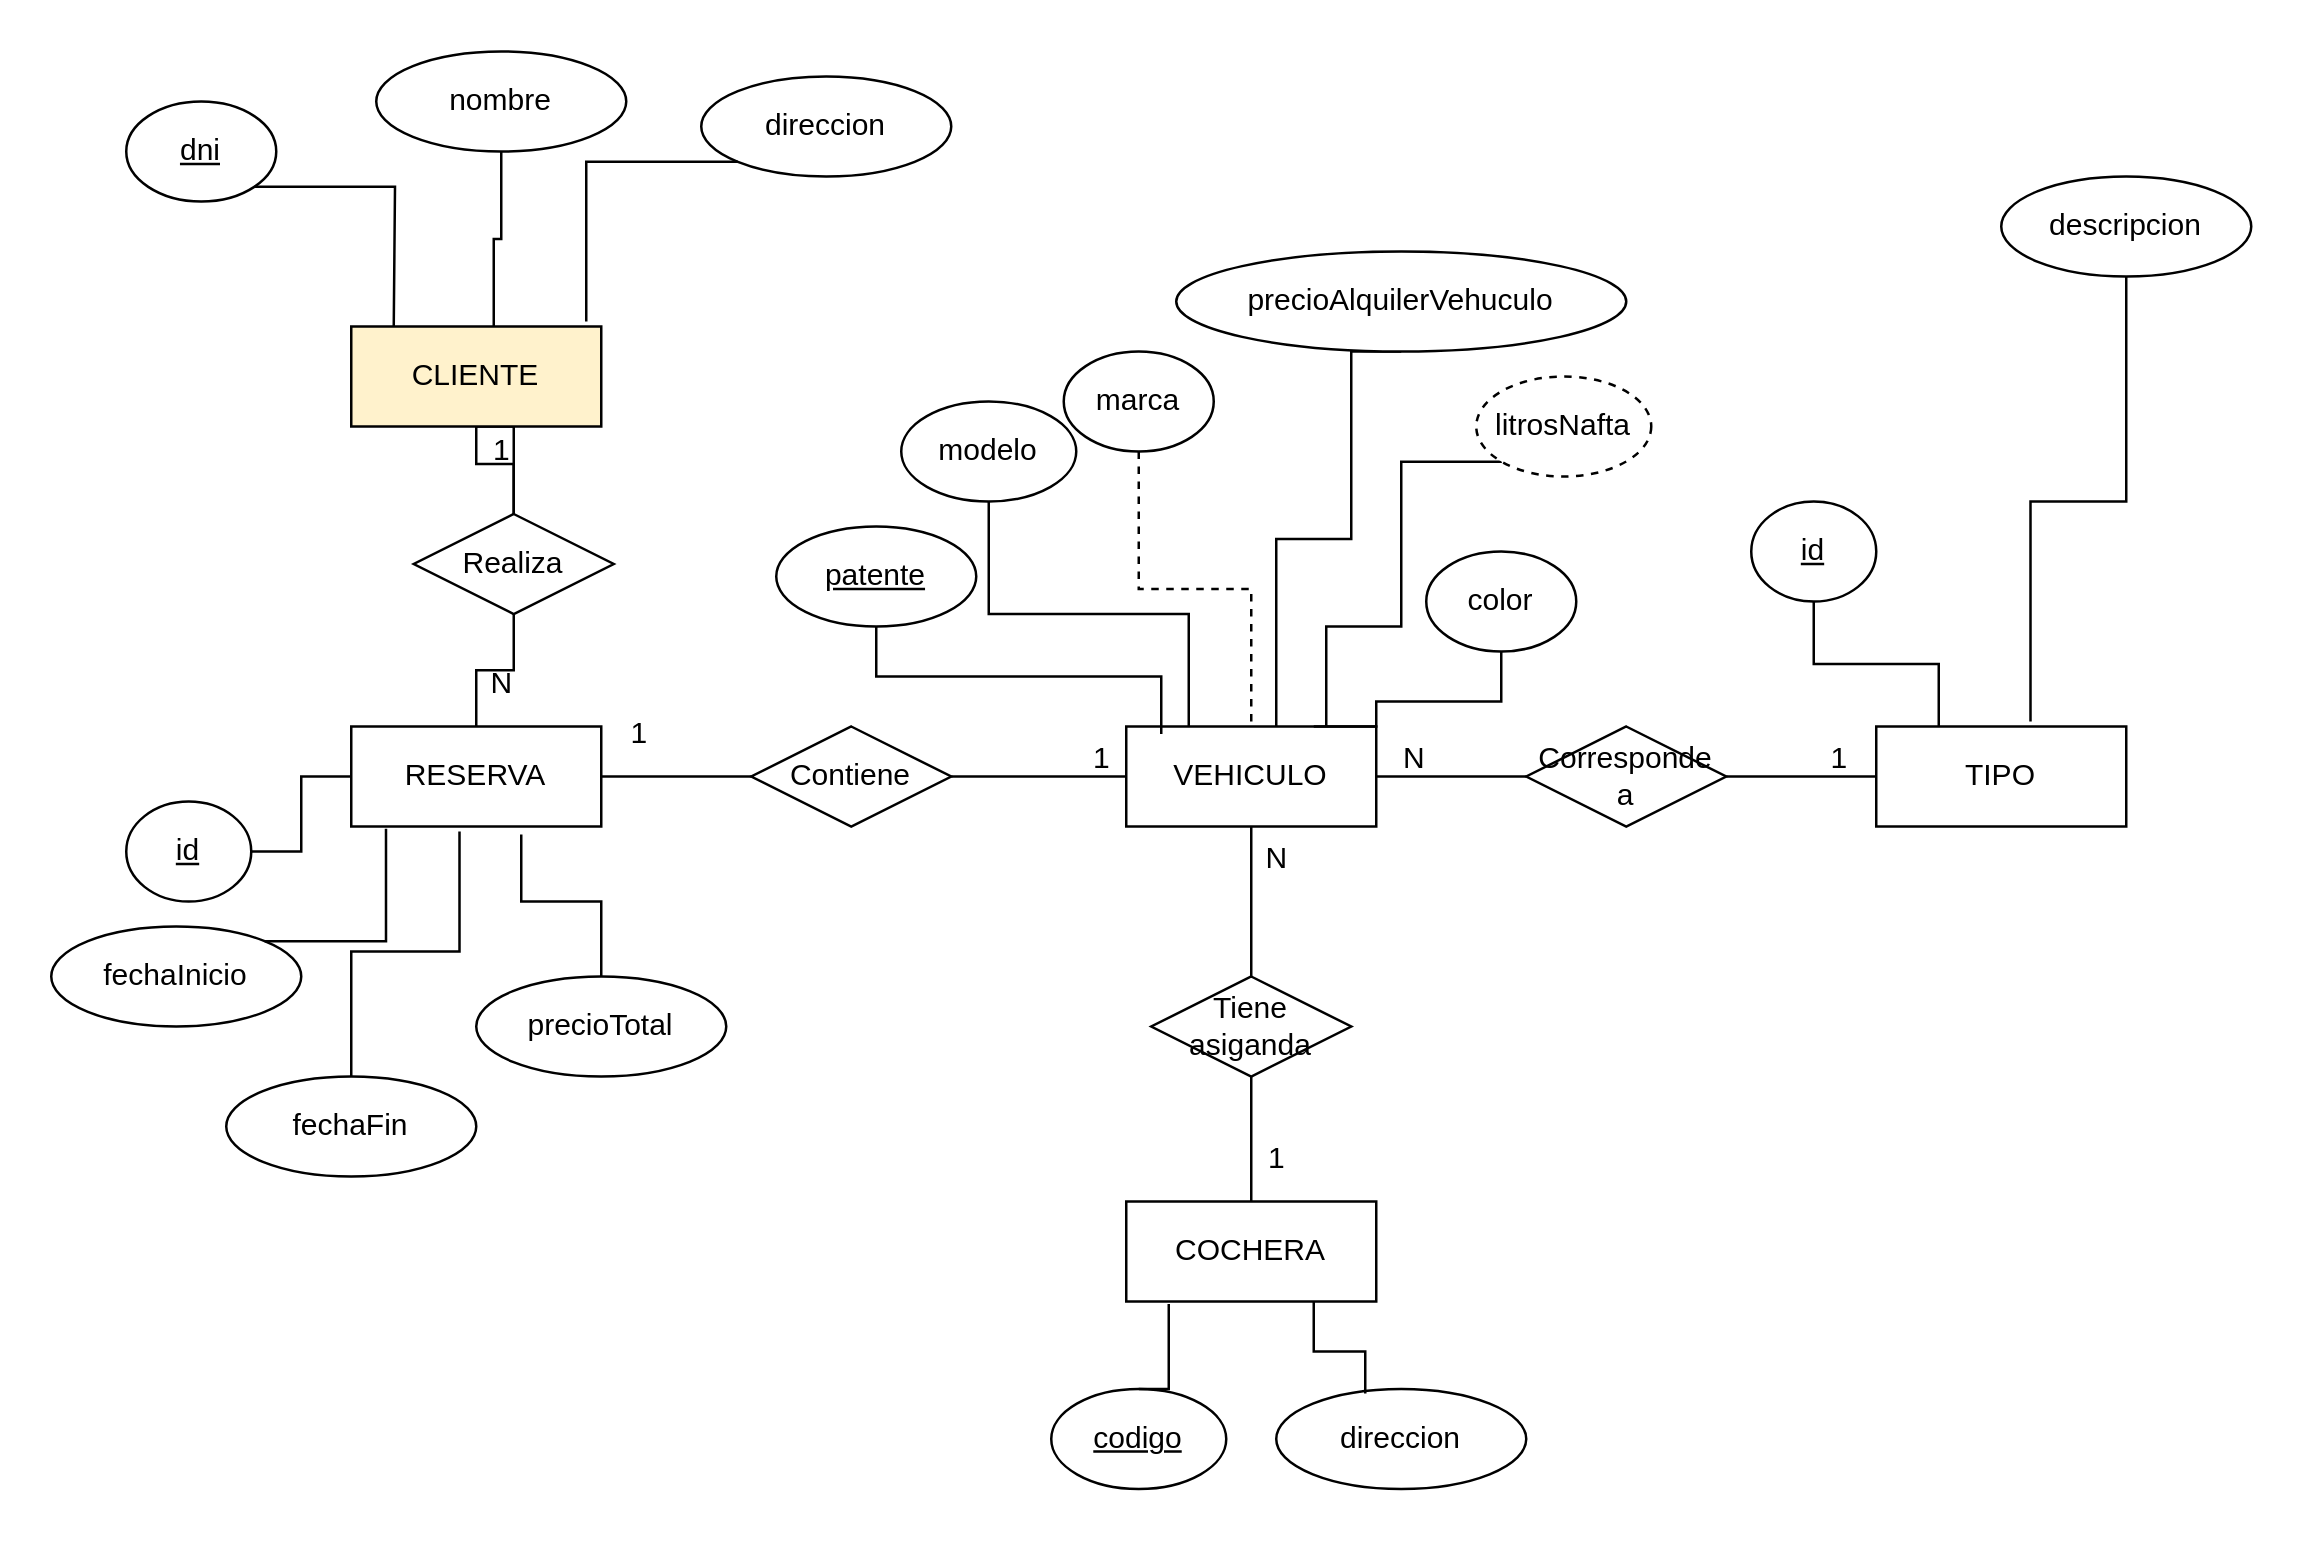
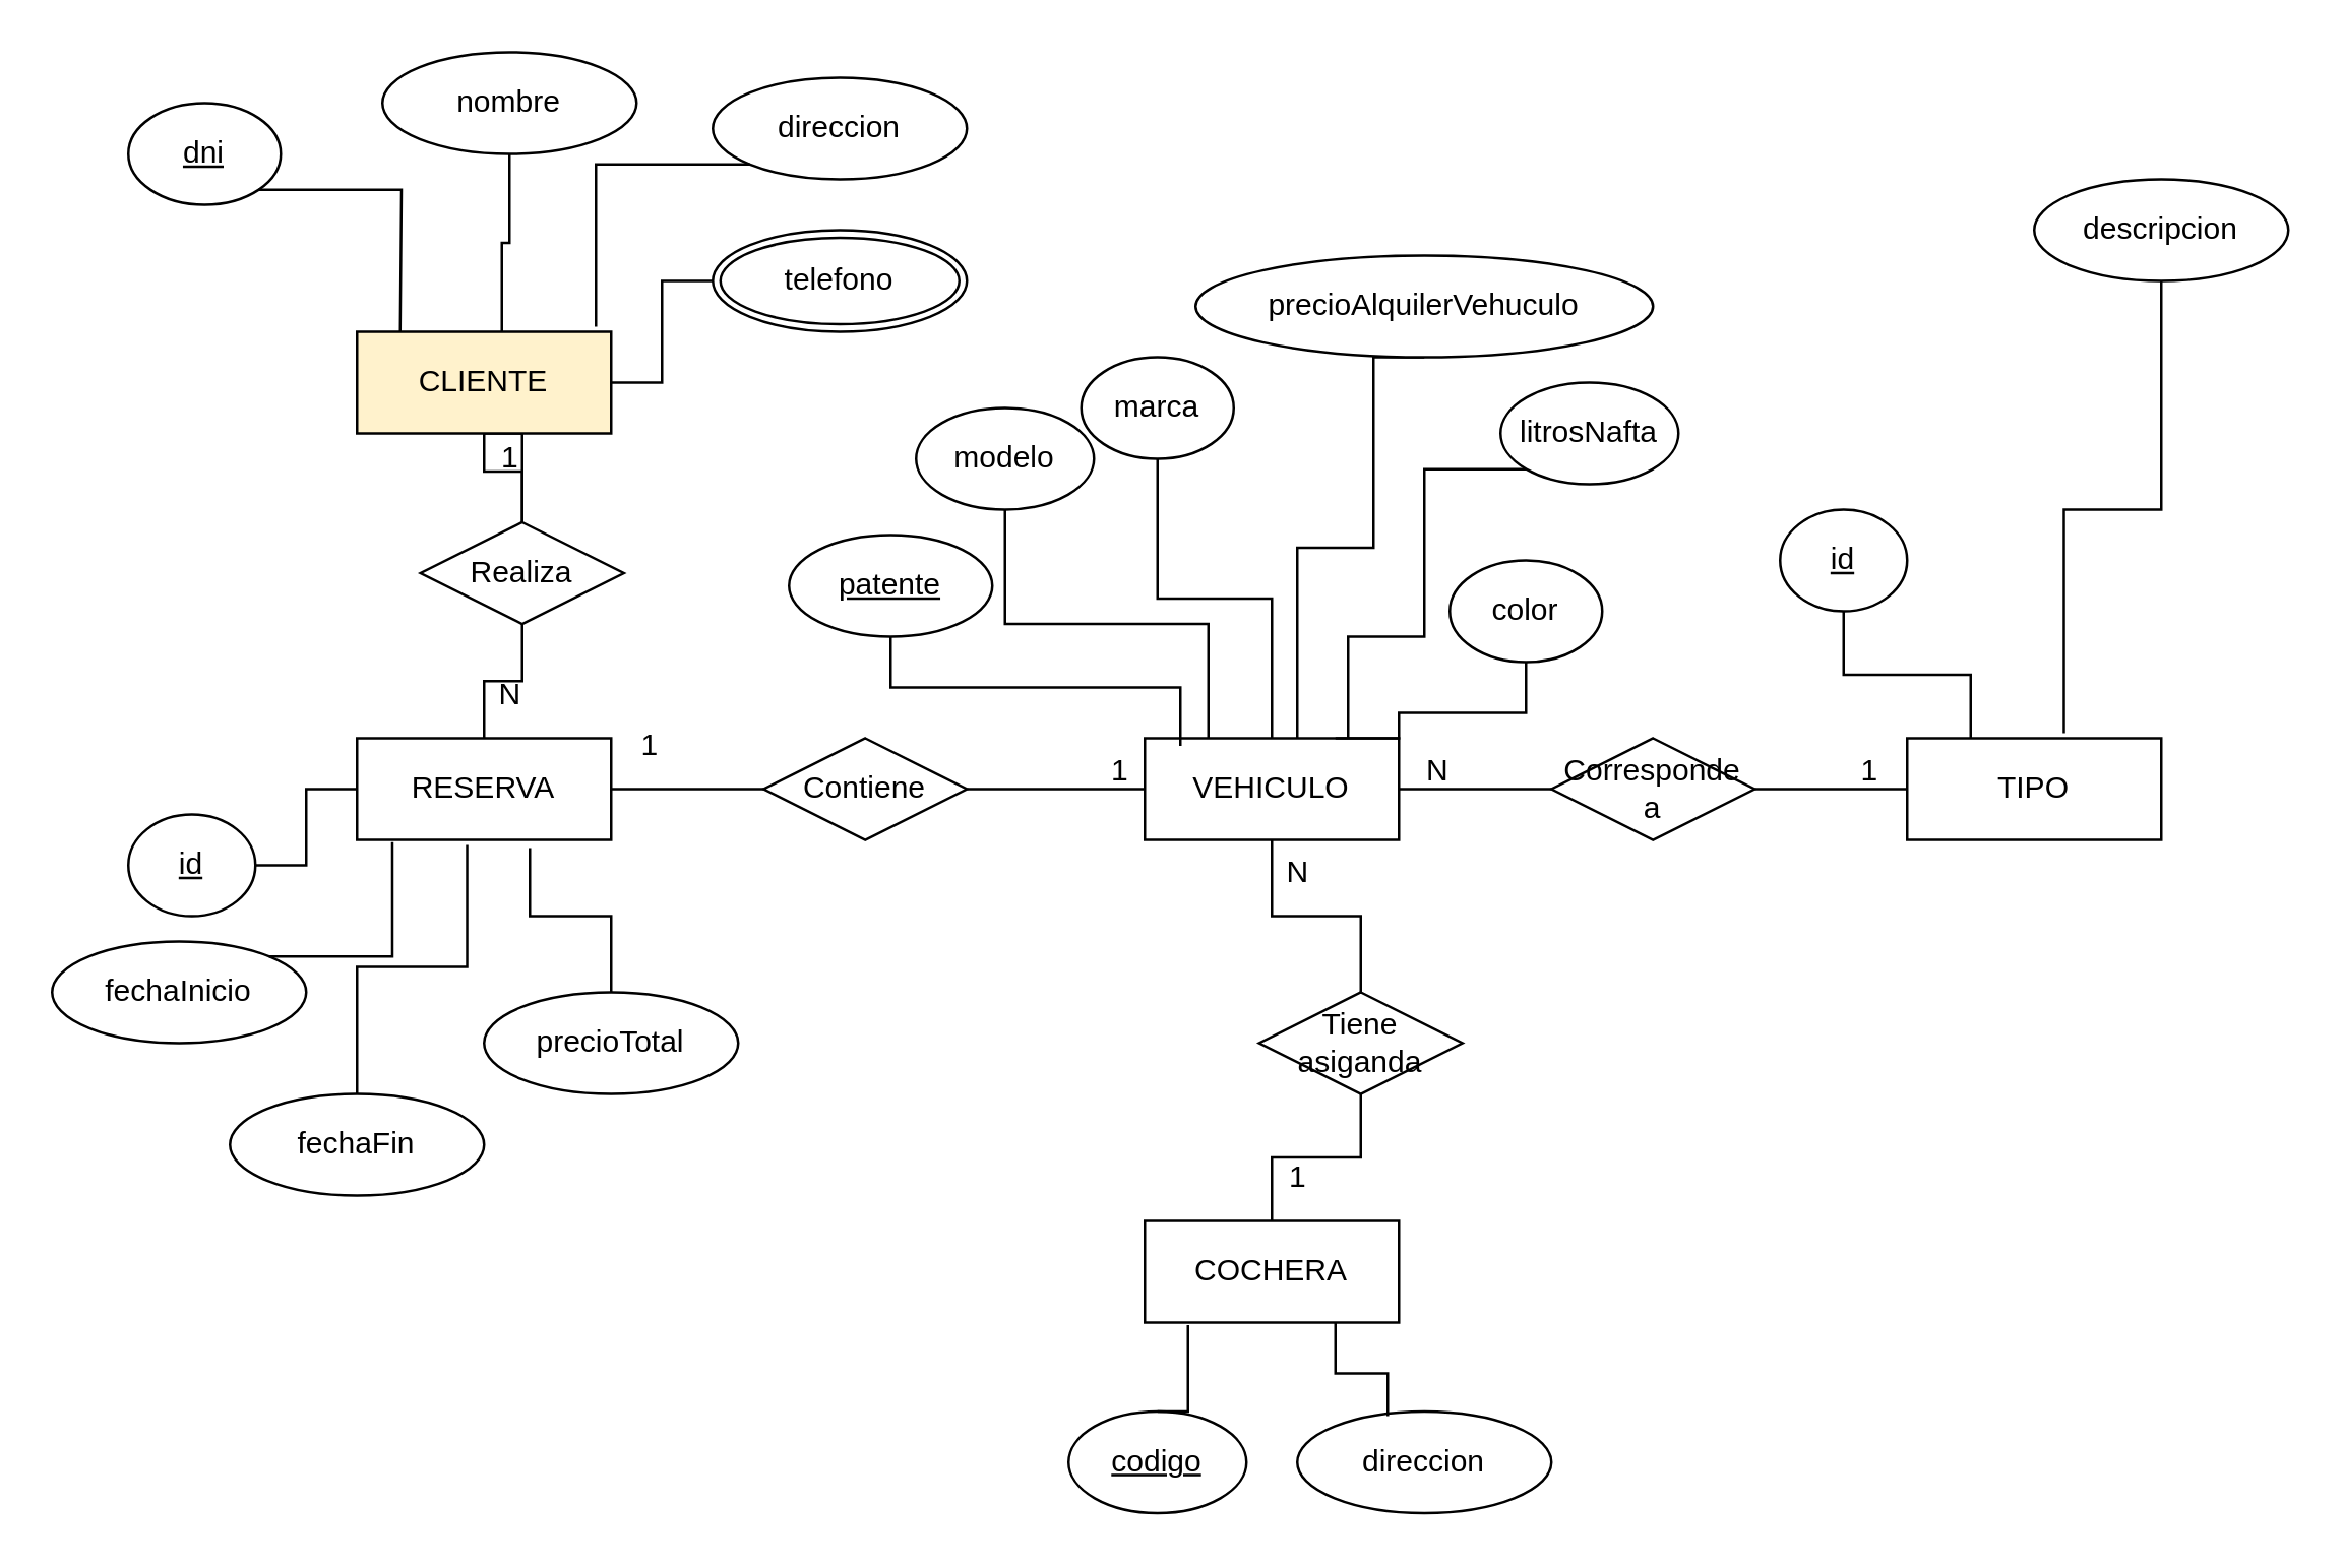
+ <mxCell id="33" value="telefono" style="ellipse;shape=doubleEllipse;margin=3;whiteSpace=wrap;html=1;align=center;" vertex="1" parent="1"><mxGeometry x="280" y="90" width="100" height="40" as="geometry" /></mxCell>
+ <mxCell id="32" style="edgeStyle=orthogonalEdgeStyle;rounded=0;orthogonalLoop=1;jettySize=auto;html=1;exitX=0;exitY=0.5;exitDx=0;exitDy=0;entryX=1;entryY=0.5;entryDx=0;entryDy=0;endArrow=none;endFill=0;" edge="1" parent="1" source="33" target="3"><mxGeometry relative="1" as="geometry" /></mxCell>
- <mxCell id="53" value="litrosNafta" style="ellipse;whiteSpace=wrap;html=1;align=center;dashed=1;" vertex="1" parent="1"><mxGeometry x="590" y="150" width="70" height="40" as="geometry" /></mxCell>
+ <mxCell id="53" value="litrosNafta" style="ellipse;whiteSpace=wrap;html=1;align=center;" vertex="1" parent="1"><mxGeometry x="590" y="150" width="70" height="40" as="geometry" /></mxCell>
- <mxCell id="44" style="edgeStyle=orthogonalEdgeStyle;rounded=0;orthogonalLoop=1;jettySize=auto;html=1;exitX=0.5;exitY=1;exitDx=0;exitDy=0;entryX=0.5;entryY=0;entryDx=0;entryDy=0;endArrow=none;endFill=0;dashed=1;" edge="1" parent="1" source="45" target="6"><mxGeometry relative="1" as="geometry" /></mxCell>
+ <mxCell id="44" style="edgeStyle=orthogonalEdgeStyle;rounded=0;orthogonalLoop=1;jettySize=auto;html=1;exitX=0.5;exitY=1;exitDx=0;exitDy=0;entryX=0.5;entryY=0;entryDx=0;entryDy=0;endArrow=none;endFill=0;" edge="1" parent="1" source="45" target="6"><mxGeometry relative="1" as="geometry" /></mxCell>
- <mxCell id="29" value="Tiene asiganda" style="shape=rhombus;perimeter=rhombusPerimeter;whiteSpace=wrap;html=1;align=center;" vertex="1" parent="1"><mxGeometry x="460" y="390" width="80" height="40" as="geometry" /></mxCell>
+ <mxCell id="29" value="Tiene asiganda" style="shape=rhombus;perimeter=rhombusPerimeter;whiteSpace=wrap;html=1;align=center;" vertex="1" parent="1"><mxGeometry x="495" y="390" width="80" height="40" as="geometry" /></mxCell>
